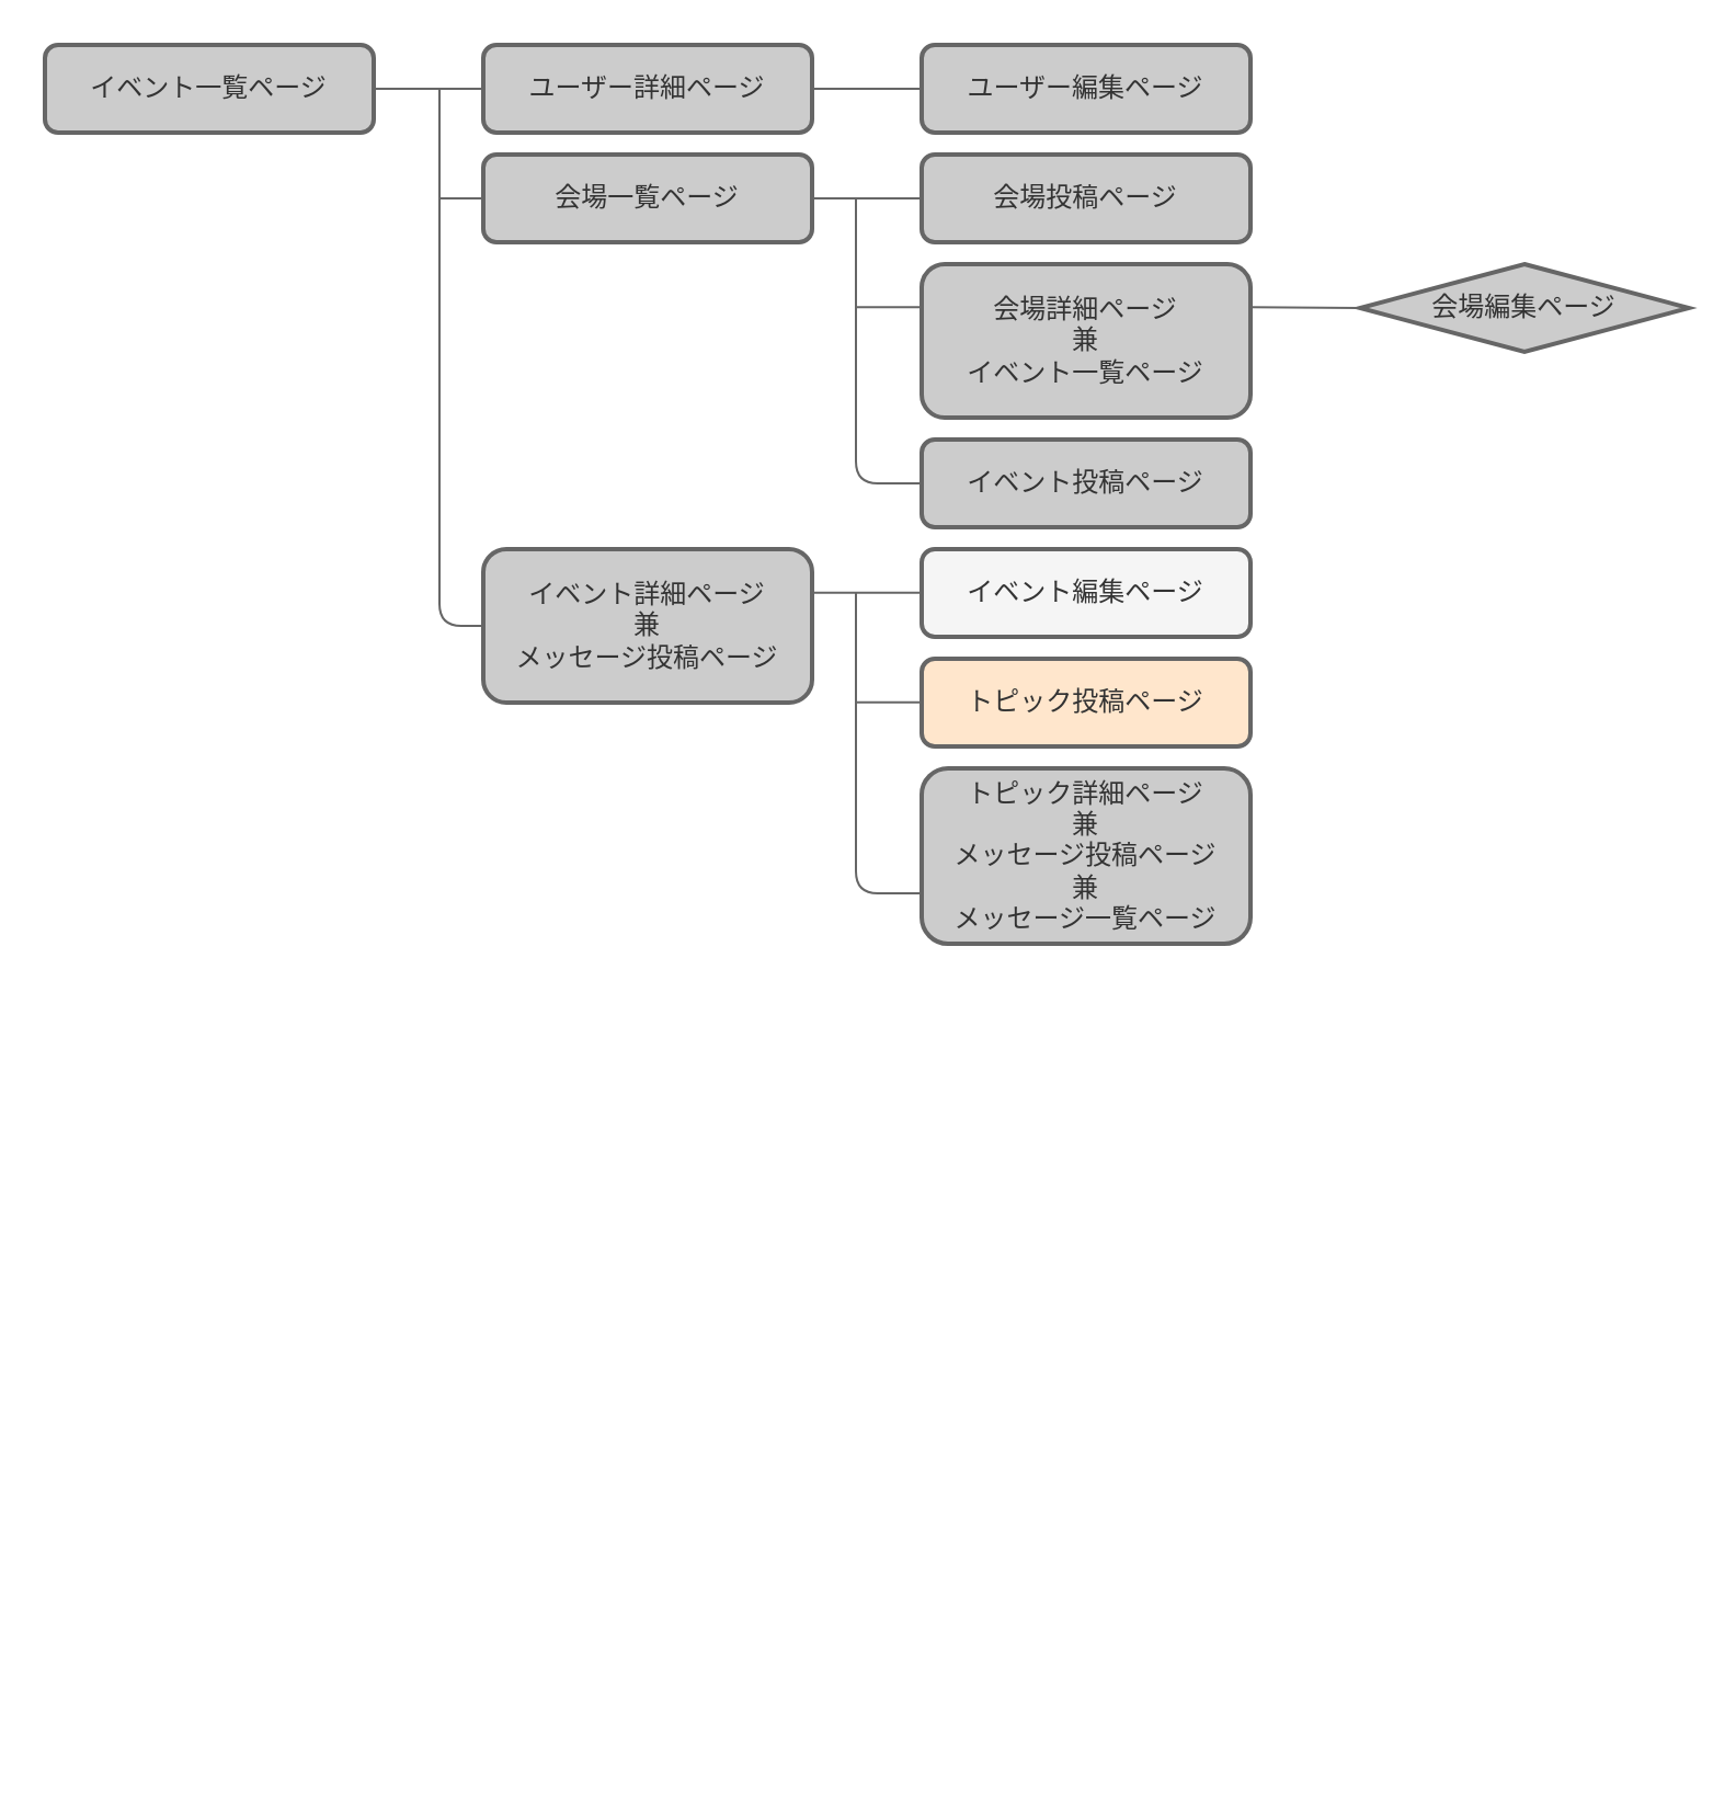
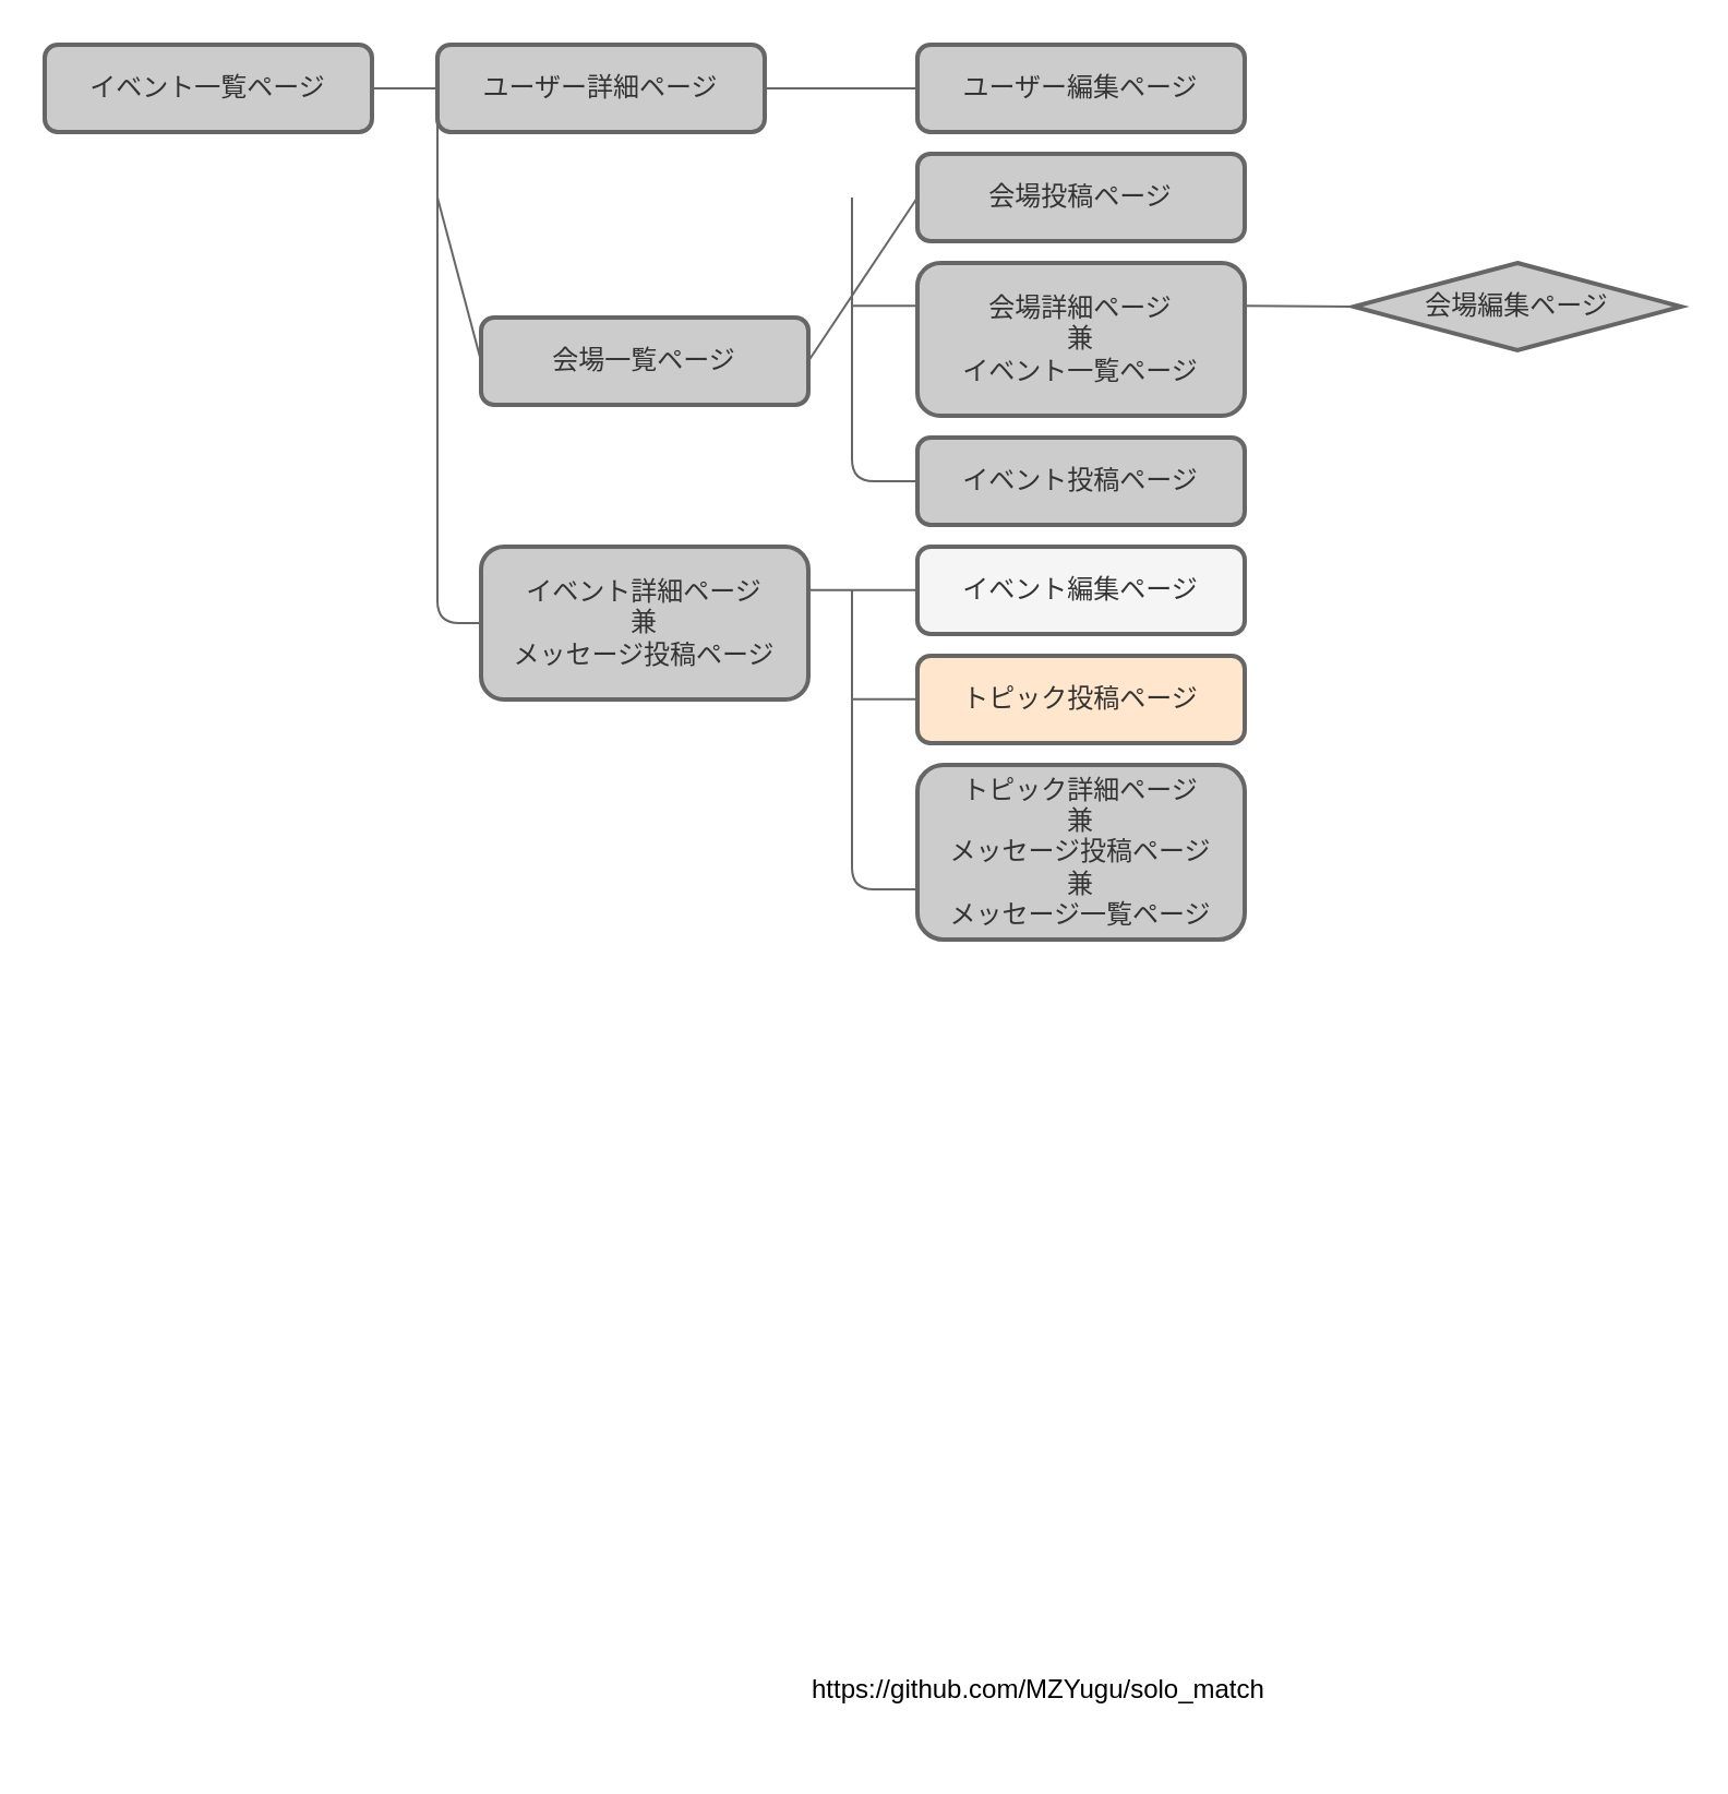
- <mxCell id="4" value="ユーザー詳細ページ" style="rounded=1;whiteSpace=wrap;html=1;fillStyle=auto;fillColor=#CCCCCC;strokeColor=#666666;strokeWidth=2;glass=0;shadow=0;fontColor=#333333;" vertex="1" parent="1"><mxGeometry x="220" y="20" width="150" height="40" as="geometry" /></mxCell>
+ <mxCell id="4" value="ユーザー詳細ページ" style="rounded=1;whiteSpace=wrap;html=1;fillStyle=auto;fillColor=#CCCCCC;strokeColor=#666666;strokeWidth=2;glass=0;shadow=0;fontColor=#333333;" vertex="1" parent="1"><mxGeometry x="200" y="20" width="150" height="40" as="geometry" /></mxCell>
- <mxCell id="6" value="会場一覧ページ" style="rounded=1;whiteSpace=wrap;html=1;fillStyle=auto;fillColor=#CCCCCC;strokeColor=#666666;strokeWidth=2;glass=0;shadow=0;fontColor=#333333;" vertex="1" parent="1"><mxGeometry x="220" y="70" width="150" height="40" as="geometry" /></mxCell>
+ <mxCell id="6" value="会場一覧ページ" style="rounded=1;whiteSpace=wrap;html=1;fillStyle=auto;fillColor=#CCCCCC;strokeColor=#666666;strokeWidth=2;glass=0;shadow=0;fontColor=#333333;" vertex="1" parent="1"><mxGeometry x="220" y="145" width="150" height="40" as="geometry" /></mxCell>
+ <mxCell id="2" value="https://github.com/MZYugu/solo_match" style="text;whiteSpace=wrap;html=1;" parent="1" vertex="1"><mxGeometry x="370" y="760" width="240" height="40" as="geometry" /></mxCell>
